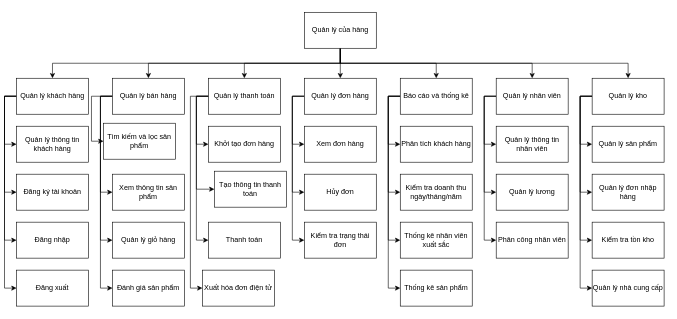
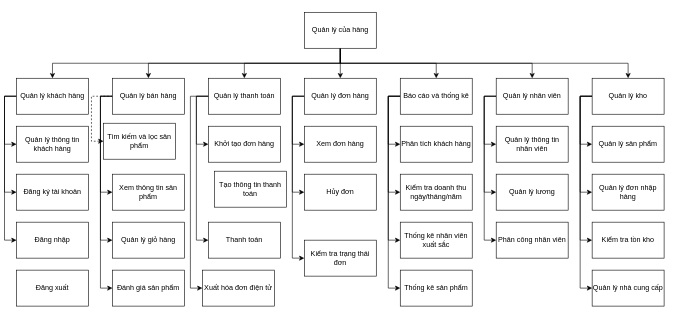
- <mxCell id="25" style="edgeStyle=orthogonalEdgeStyle;rounded=0;orthogonalLoop=1;jettySize=auto;html=1;exitX=0;exitY=0.5;exitDx=0;exitDy=0;entryX=0;entryY=0.5;entryDx=0;entryDy=0;" parent="1" source="29" target="35" edge="1"><mxGeometry relative="1" as="geometry" /></mxCell>
+ <mxCell id="25" style="edgeStyle=orthogonalEdgeStyle;rounded=0;orthogonalLoop=1;jettySize=auto;html=1;exitX=0;exitY=0.5;exitDx=0;exitDy=0;entryX=0;entryY=0.5;entryDx=0;entryDy=0;dashed=1;" parent="1" source="29" target="35" edge="1"><mxGeometry relative="1" as="geometry" /></mxCell>
- <mxCell id="17" style="edgeStyle=orthogonalEdgeStyle;rounded=0;orthogonalLoop=1;jettySize=auto;html=1;exitX=0;exitY=0.5;exitDx=0;exitDy=0;entryX=0;entryY=0.5;entryDx=0;entryDy=0;" parent="1" source="19" target="37" edge="1"><mxGeometry relative="1" as="geometry" /></mxCell>
- <mxCell id="49" value="Kiểm tra trạng thái đơn" style="rounded=0;whiteSpace=wrap;html=1;" parent="1" vertex="1"><mxGeometry x="500" y="370" width="120" height="60" as="geometry" /></mxCell>
+ <mxCell id="49" value="Kiểm tra trạng thái đơn" style="rounded=0;whiteSpace=wrap;html=1;" parent="1" vertex="1"><mxGeometry x="500" y="400" width="120" height="60" as="geometry" /></mxCell>
- <mxCell id="23" style="edgeStyle=orthogonalEdgeStyle;rounded=0;orthogonalLoop=1;jettySize=auto;html=1;exitX=0;exitY=0.5;exitDx=0;exitDy=0;entryX=0;entryY=0.5;entryDx=0;entryDy=0;" parent="1" source="24" target="33" edge="1"><mxGeometry relative="1" as="geometry" /></mxCell>
